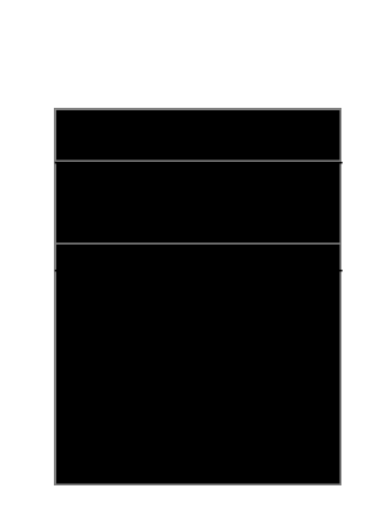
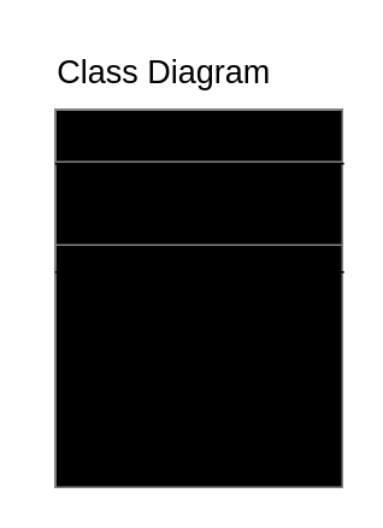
+ <mxCell id="5" value="Class Diagram&lt;br&gt;" style="text;html=1;align=center;verticalAlign=middle;resizable=0;points=[];autosize=1;strokeColor=none;fillColor=none;fontSize=18;" vertex="1" parent="1"><mxGeometry x="20" y="20" width="140" height="40" as="geometry" /></mxCell>
- <mxCell id="2" value="&lt;table border=&quot;1&quot; width=&quot;100%&quot; height=&quot;100%&quot; cellpadding=&quot;4&quot; style=&quot;width:100%;height:100%;border-collapse:collapse;&quot;&gt;&lt;tbody&gt;&lt;tr&gt;&lt;th align=&quot;center&quot;&gt;Quiz&lt;/th&gt;&lt;/tr&gt;&lt;tr&gt;&lt;td&gt;-Answer:string&lt;br&gt;-Diagram:string&lt;br&gt;&lt;/td&gt;&lt;/tr&gt;&lt;tr&gt;&lt;td&gt;+ask_question()&lt;br&gt;+get_score()&lt;br&gt;+validate_question_one()&lt;br&gt;+validate_question_two()&lt;br&gt;+validate_question_three()&lt;br&gt;+validate_question_four()&lt;br&gt;+evaluate()&lt;/td&gt;&lt;/tr&gt;&lt;/tbody&gt;&lt;/table&gt;" style="text;html=1;whiteSpace=wrap;strokeColor=#FFFFFF;fillColor=#000000;overflow=fill;shadow=0;" vertex="1" parent="1"><mxGeometry x="30" y="60" width="160" height="210" as="geometry" /></mxCell>
+ <mxCell id="2" value="&lt;table border=&quot;1&quot; width=&quot;100%&quot; height=&quot;100%&quot; cellpadding=&quot;4&quot; style=&quot;width:100%;height:100%;border-collapse:collapse;&quot;&gt;&lt;tbody&gt;&lt;tr&gt;&lt;th align=&quot;center&quot;&gt;Quiz&lt;/th&gt;&lt;/tr&gt;&lt;tr&gt;&lt;td&gt;-Answer:string&lt;br&gt;-Score:string&lt;br&gt;&lt;/td&gt;&lt;/tr&gt;&lt;tr&gt;&lt;td&gt;+ask_question()&lt;br&gt;+get_score()&lt;br&gt;+validate_question_one()&lt;br&gt;+validate_question_two()&lt;br&gt;+validate_question_three()&lt;br&gt;+validate_question_four()&lt;br&gt;+evaluate()&lt;/td&gt;&lt;/tr&gt;&lt;/tbody&gt;&lt;/table&gt;" style="text;html=1;whiteSpace=wrap;strokeColor=#FFFFFF;fillColor=#000000;overflow=fill;shadow=0;" vertex="1" parent="1"><mxGeometry x="30" y="60" width="160" height="210" as="geometry" /></mxCell>
